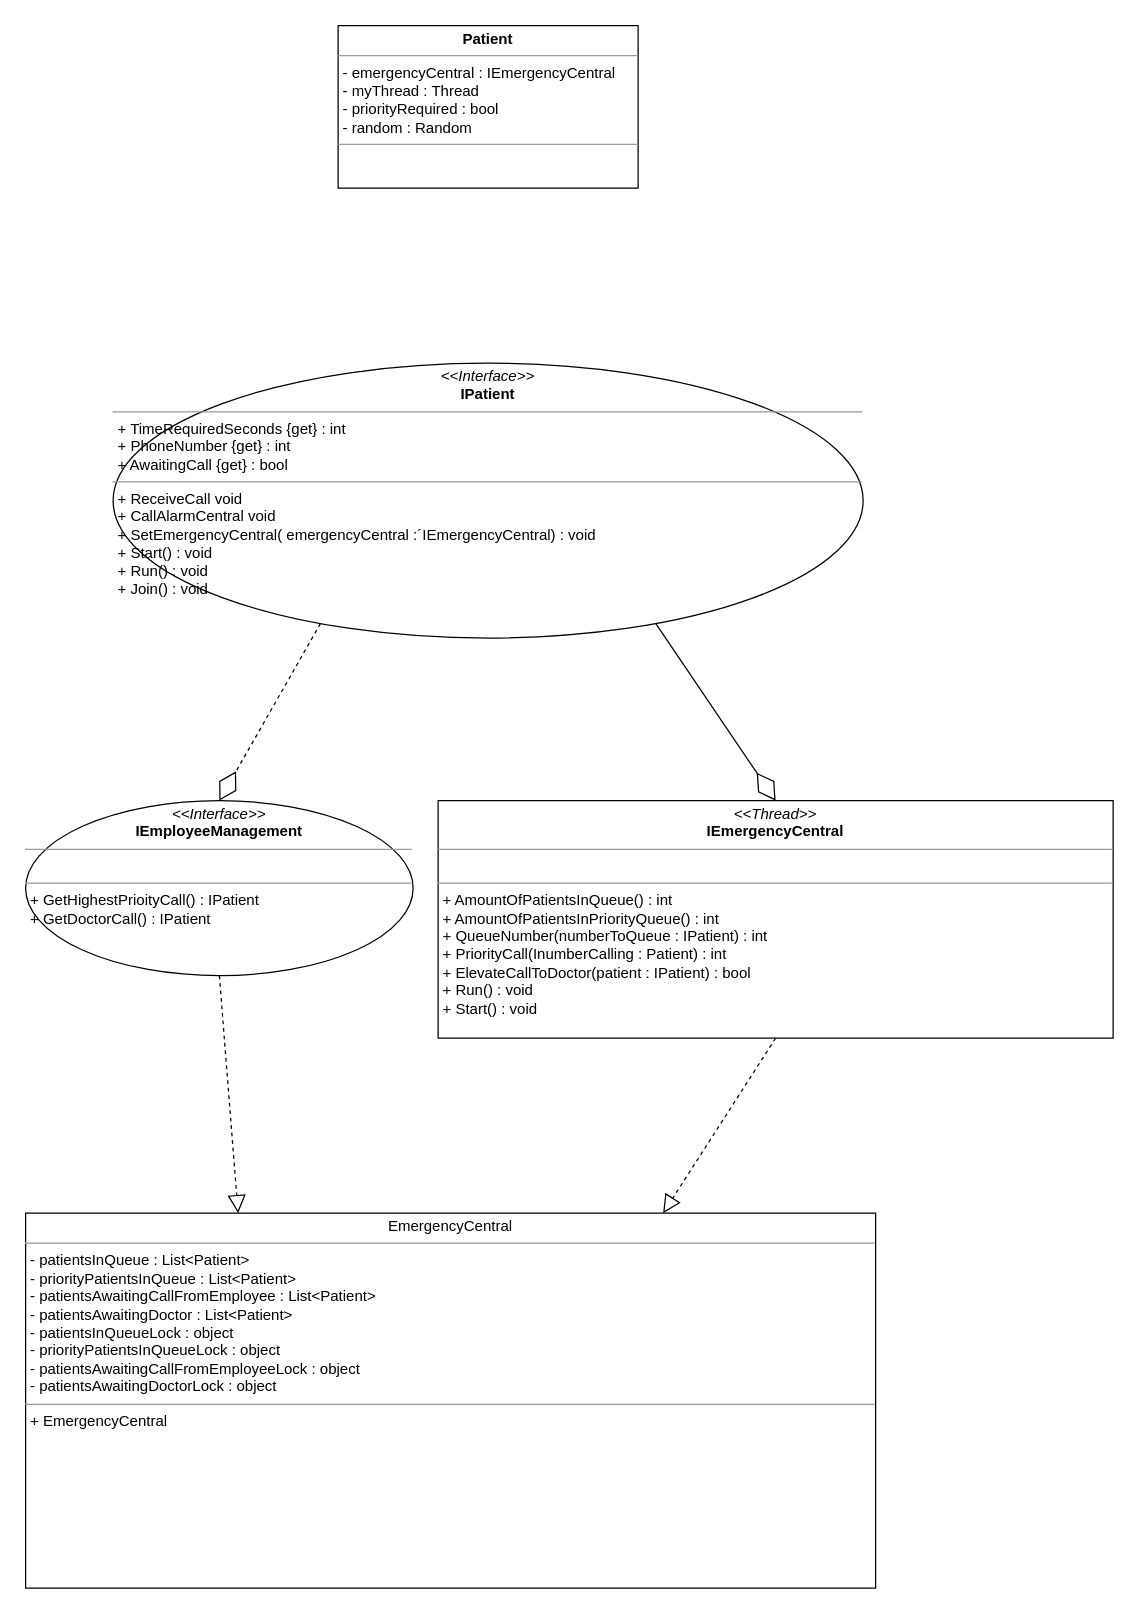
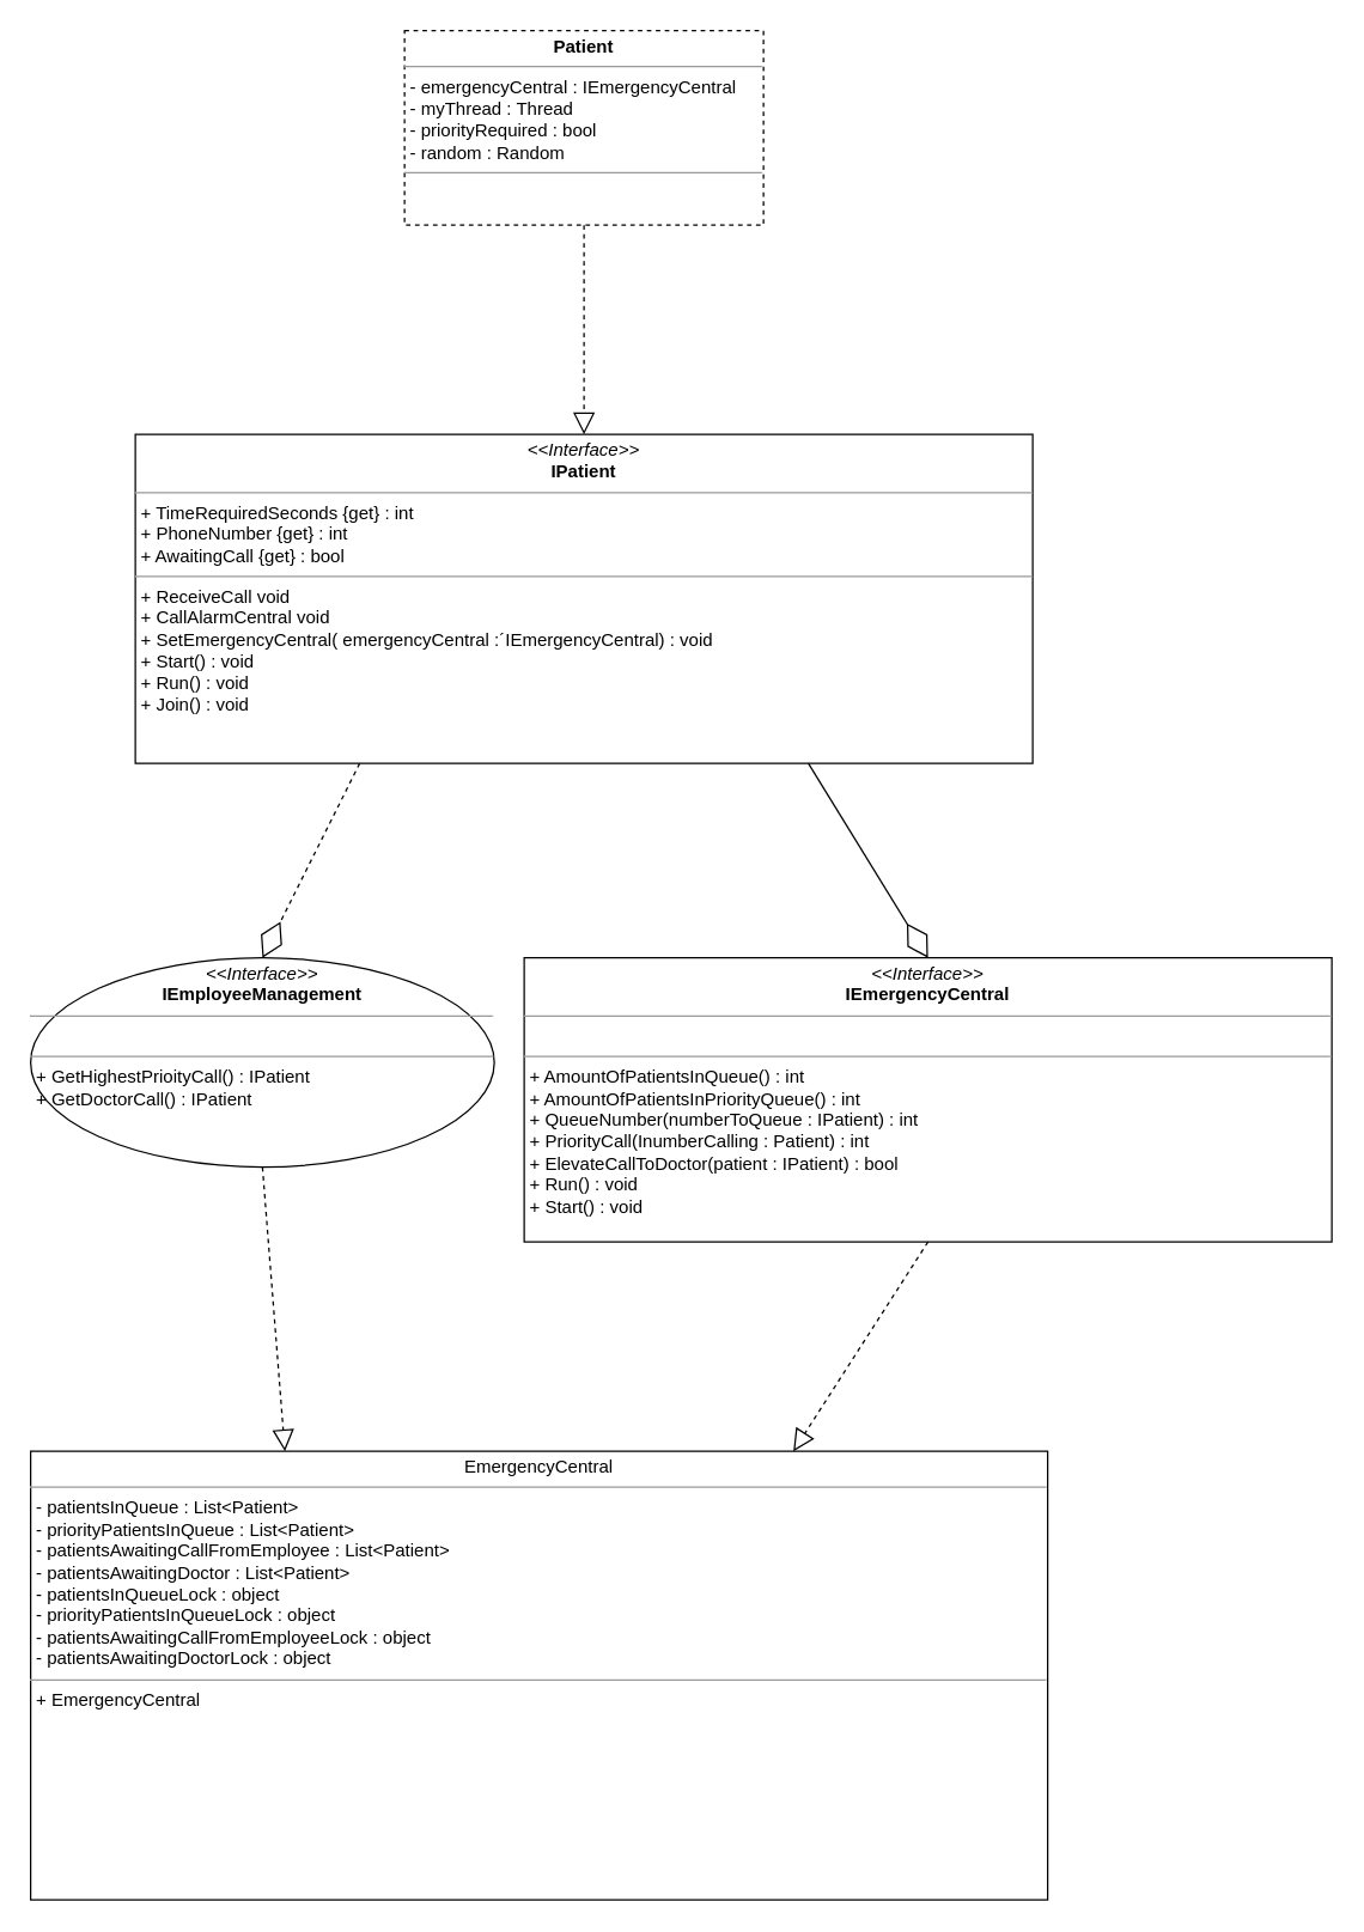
- <mxCell id="10" value="&lt;p style=&quot;margin: 0px ; margin-top: 4px ; text-align: center&quot;&gt;&lt;b&gt;Patient&lt;/b&gt;&lt;/p&gt;&lt;hr size=&quot;1&quot;&gt;&lt;p style=&quot;margin: 0px ; margin-left: 4px&quot;&gt;- emergencyCentral : IEmergencyCentral&lt;/p&gt;&lt;p style=&quot;margin: 0px ; margin-left: 4px&quot;&gt;- myThread : Thread&lt;/p&gt;&lt;p style=&quot;margin: 0px ; margin-left: 4px&quot;&gt;-&amp;nbsp;priorityRequired : bool&lt;/p&gt;&lt;p style=&quot;margin: 0px ; margin-left: 4px&quot;&gt;- random : Random&lt;/p&gt;&lt;hr size=&quot;1&quot;&gt;&lt;p style=&quot;margin: 0px ; margin-left: 4px&quot;&gt;&lt;br&gt;&lt;/p&gt;" style="verticalAlign=top;align=left;overflow=fill;fontSize=12;fontFamily=Helvetica;html=1;" vertex="1" parent="1"><mxGeometry x="270" y="20" width="240" height="130" as="geometry" /></mxCell>
+ <mxCell id="10" value="&lt;p style=&quot;margin: 0px ; margin-top: 4px ; text-align: center&quot;&gt;&lt;b&gt;Patient&lt;/b&gt;&lt;/p&gt;&lt;hr size=&quot;1&quot;&gt;&lt;p style=&quot;margin: 0px ; margin-left: 4px&quot;&gt;- emergencyCentral : IEmergencyCentral&lt;/p&gt;&lt;p style=&quot;margin: 0px ; margin-left: 4px&quot;&gt;- myThread : Thread&lt;/p&gt;&lt;p style=&quot;margin: 0px ; margin-left: 4px&quot;&gt;-&amp;nbsp;priorityRequired : bool&lt;/p&gt;&lt;p style=&quot;margin: 0px ; margin-left: 4px&quot;&gt;- random : Random&lt;/p&gt;&lt;hr size=&quot;1&quot;&gt;&lt;p style=&quot;margin: 0px ; margin-left: 4px&quot;&gt;&lt;br&gt;&lt;/p&gt;" style="verticalAlign=top;align=left;overflow=fill;fontSize=12;fontFamily=Helvetica;html=1;dashed=1;" vertex="1" parent="1"><mxGeometry x="270" y="20" width="240" height="130" as="geometry" /></mxCell>
+ <mxCell id="11" value="" style="endArrow=block;dashed=1;endFill=0;endSize=12;html=1;entryX=0.5;entryY=0;entryDx=0;entryDy=0;exitX=0.5;exitY=1;exitDx=0;exitDy=0;" edge="1" parent="1" source="10" target="7"><mxGeometry width="160" relative="1" as="geometry"><mxPoint x="-20" y="180" as="sourcePoint" /><mxPoint x="140" y="180" as="targetPoint" /></mxGeometry></mxCell>
- <mxCell id="7" value="&lt;p style=&quot;margin: 0px ; margin-top: 4px ; text-align: center&quot;&gt;&lt;i&gt;&amp;lt;&amp;lt;Interface&amp;gt;&amp;gt;&lt;/i&gt;&lt;br&gt;&lt;b&gt;IPatient&lt;/b&gt;&lt;/p&gt;&lt;hr size=&quot;1&quot;&gt;&lt;p style=&quot;margin: 0px ; margin-left: 4px&quot;&gt;+ TimeRequiredSeconds {get} : int&lt;br&gt;+ PhoneNumber {get} : int&lt;/p&gt;&lt;p style=&quot;margin: 0px ; margin-left: 4px&quot;&gt;+ AwaitingCall {get} : bool&amp;nbsp;&lt;/p&gt;&lt;hr size=&quot;1&quot;&gt;&lt;p style=&quot;margin: 0px ; margin-left: 4px&quot;&gt;+ ReceiveCall void&lt;/p&gt;&lt;p style=&quot;margin: 0px ; margin-left: 4px&quot;&gt;+ CallAlarmCentral void&lt;/p&gt;&lt;p style=&quot;margin: 0px ; margin-left: 4px&quot;&gt;+ SetEmergencyCentral( emergencyCentral :´IEmergencyCentral) : void&lt;/p&gt;&lt;p style=&quot;margin: 0px ; margin-left: 4px&quot;&gt;+ Start() : void&lt;/p&gt;&lt;p style=&quot;margin: 0px ; margin-left: 4px&quot;&gt;+ Run() : void&lt;/p&gt;&lt;p style=&quot;margin: 0px ; margin-left: 4px&quot;&gt;+ Join() : void&lt;/p&gt;" style="ellipse;verticalAlign=top;align=left;overflow=fill;fontSize=12;fontFamily=Helvetica;html=1;" vertex="1" parent="1"><mxGeometry x="90" y="290" width="600" height="220" as="geometry" /></mxCell>
+ <mxCell id="7" value="&lt;p style=&quot;margin: 0px ; margin-top: 4px ; text-align: center&quot;&gt;&lt;i&gt;&amp;lt;&amp;lt;Interface&amp;gt;&amp;gt;&lt;/i&gt;&lt;br&gt;&lt;b&gt;IPatient&lt;/b&gt;&lt;/p&gt;&lt;hr size=&quot;1&quot;&gt;&lt;p style=&quot;margin: 0px ; margin-left: 4px&quot;&gt;+ TimeRequiredSeconds {get} : int&lt;br&gt;+ PhoneNumber {get} : int&lt;/p&gt;&lt;p style=&quot;margin: 0px ; margin-left: 4px&quot;&gt;+ AwaitingCall {get} : bool&amp;nbsp;&lt;/p&gt;&lt;hr size=&quot;1&quot;&gt;&lt;p style=&quot;margin: 0px ; margin-left: 4px&quot;&gt;+ ReceiveCall void&lt;/p&gt;&lt;p style=&quot;margin: 0px ; margin-left: 4px&quot;&gt;+ CallAlarmCentral void&lt;/p&gt;&lt;p style=&quot;margin: 0px ; margin-left: 4px&quot;&gt;+ SetEmergencyCentral( emergencyCentral :´IEmergencyCentral) : void&lt;/p&gt;&lt;p style=&quot;margin: 0px ; margin-left: 4px&quot;&gt;+ Start() : void&lt;/p&gt;&lt;p style=&quot;margin: 0px ; margin-left: 4px&quot;&gt;+ Run() : void&lt;/p&gt;&lt;p style=&quot;margin: 0px ; margin-left: 4px&quot;&gt;+ Join() : void&lt;/p&gt;" style="verticalAlign=top;align=left;overflow=fill;fontSize=12;fontFamily=Helvetica;html=1;" vertex="1" parent="1"><mxGeometry x="90" y="290" width="600" height="220" as="geometry" /></mxCell>
- <mxCell id="2" value="&lt;p style=&quot;margin: 0px ; margin-top: 4px ; text-align: center&quot;&gt;&lt;i&gt;&amp;lt;&amp;lt;Thread&amp;gt;&amp;gt;&lt;/i&gt;&lt;br&gt;&lt;b&gt;IEmergencyCentral&lt;/b&gt;&lt;/p&gt;&lt;hr size=&quot;1&quot;&gt;&lt;p style=&quot;margin: 0px ; margin-left: 4px&quot;&gt;&lt;br&gt;&lt;/p&gt;&lt;hr size=&quot;1&quot;&gt;&lt;p style=&quot;margin: 0px ; margin-left: 4px&quot;&gt;+ AmountOfPatientsInQueue() : int&lt;br&gt;&lt;/p&gt;&lt;p style=&quot;margin: 0px ; margin-left: 4px&quot;&gt;+ AmountOfPatientsInPriorityQueue() : int&lt;br&gt;&lt;/p&gt;&lt;p style=&quot;margin: 0px ; margin-left: 4px&quot;&gt;+ QueueNumber(numberToQueue : IPatient) : int&lt;br&gt;&lt;/p&gt;&lt;p style=&quot;margin: 0px ; margin-left: 4px&quot;&gt;+ PriorityCall(InumberCalling : Patient) : int&lt;br&gt;&lt;/p&gt;&lt;p style=&quot;margin: 0px ; margin-left: 4px&quot;&gt;+ ElevateCallToDoctor(patient : IPatient) : bool&lt;br&gt;+ Run() : void&lt;/p&gt;&lt;p style=&quot;margin: 0px ; margin-left: 4px&quot;&gt;+ Start() : void&lt;/p&gt;" style="verticalAlign=top;align=left;overflow=fill;fontSize=12;fontFamily=Helvetica;html=1;" vertex="1" parent="1"><mxGeometry x="350" y="640" width="540" height="190" as="geometry" /></mxCell>
+ <mxCell id="2" value="&lt;p style=&quot;margin: 0px ; margin-top: 4px ; text-align: center&quot;&gt;&lt;i&gt;&amp;lt;&amp;lt;Interface&amp;gt;&amp;gt;&lt;/i&gt;&lt;br&gt;&lt;b&gt;IEmergencyCentral&lt;/b&gt;&lt;/p&gt;&lt;hr size=&quot;1&quot;&gt;&lt;p style=&quot;margin: 0px ; margin-left: 4px&quot;&gt;&lt;br&gt;&lt;/p&gt;&lt;hr size=&quot;1&quot;&gt;&lt;p style=&quot;margin: 0px ; margin-left: 4px&quot;&gt;+ AmountOfPatientsInQueue() : int&lt;br&gt;&lt;/p&gt;&lt;p style=&quot;margin: 0px ; margin-left: 4px&quot;&gt;+ AmountOfPatientsInPriorityQueue() : int&lt;br&gt;&lt;/p&gt;&lt;p style=&quot;margin: 0px ; margin-left: 4px&quot;&gt;+ QueueNumber(numberToQueue : IPatient) : int&lt;br&gt;&lt;/p&gt;&lt;p style=&quot;margin: 0px ; margin-left: 4px&quot;&gt;+ PriorityCall(InumberCalling : Patient) : int&lt;br&gt;&lt;/p&gt;&lt;p style=&quot;margin: 0px ; margin-left: 4px&quot;&gt;+ ElevateCallToDoctor(patient : IPatient) : bool&lt;br&gt;+ Run() : void&lt;/p&gt;&lt;p style=&quot;margin: 0px ; margin-left: 4px&quot;&gt;+ Start() : void&lt;/p&gt;" style="verticalAlign=top;align=left;overflow=fill;fontSize=12;fontFamily=Helvetica;html=1;" vertex="1" parent="1"><mxGeometry x="350" y="640" width="540" height="190" as="geometry" /></mxCell>
